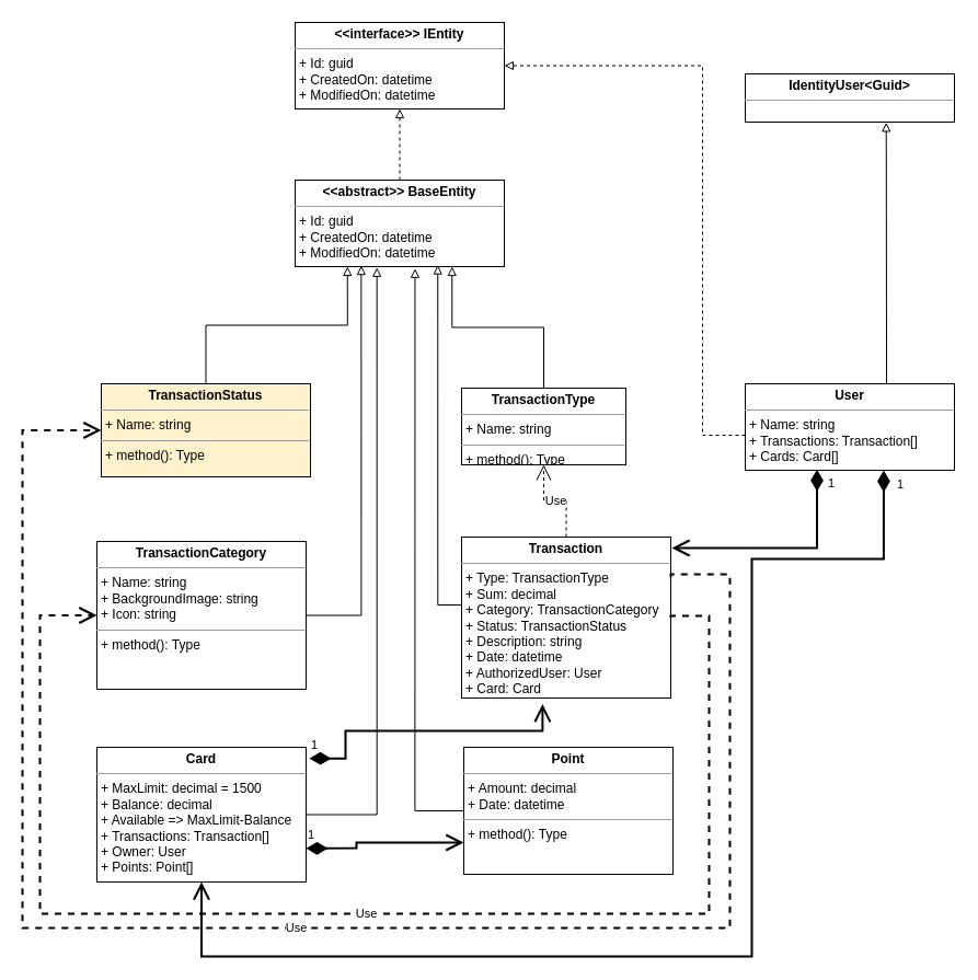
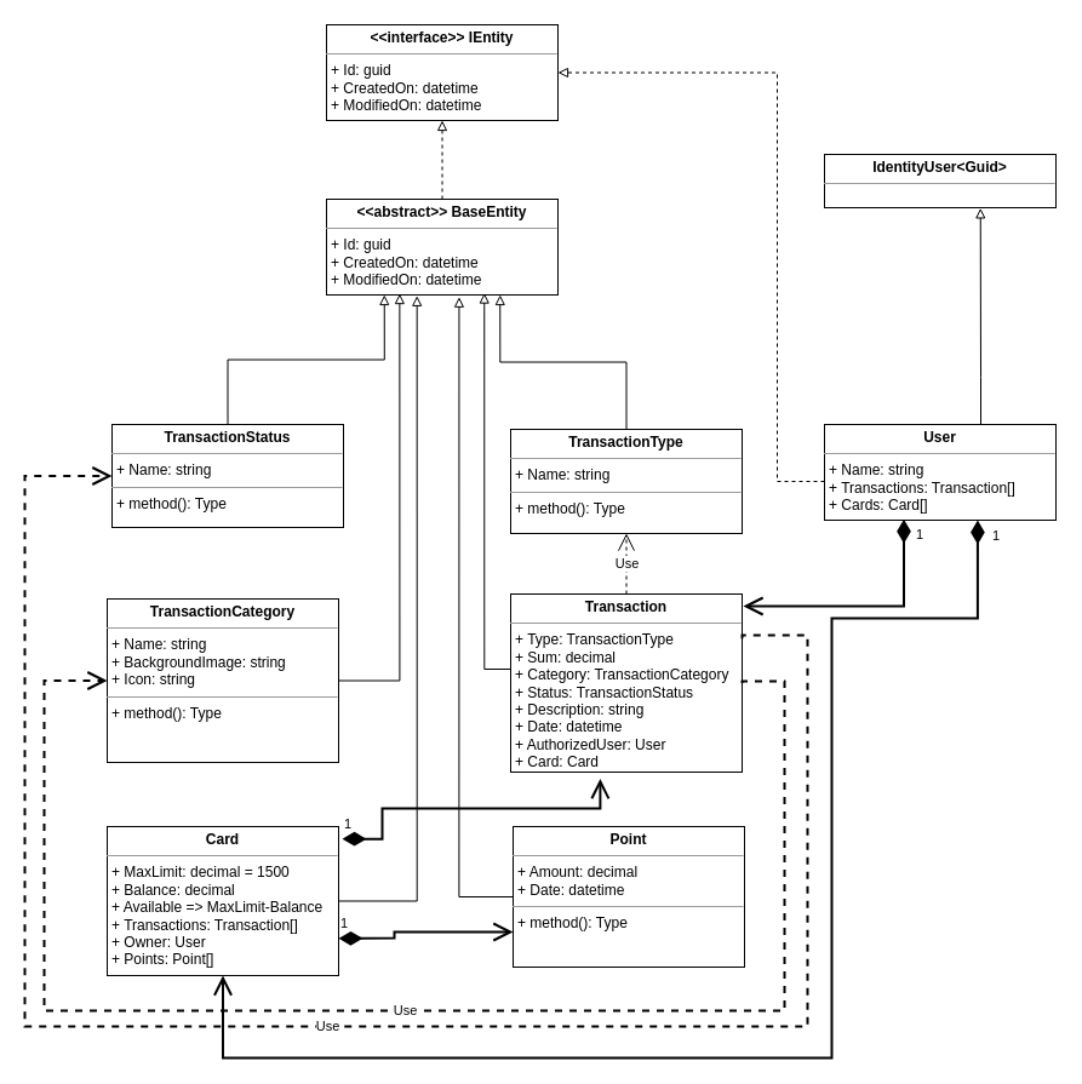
- <mxCell id="13" value="&lt;p style=&quot;margin:0px;margin-top:4px;text-align:center;&quot;&gt;&lt;b&gt;IdentityUser&amp;lt;Guid&amp;gt;&lt;/b&gt;&lt;/p&gt;&lt;hr size=&quot;1&quot;&gt;&lt;p style=&quot;margin:0px;margin-left:4px;&quot;&gt;&lt;br&gt;&lt;/p&gt;" style="verticalAlign=top;align=left;overflow=fill;fontSize=12;fontFamily=Helvetica;html=1;whiteSpace=wrap;" vertex="1" parent="1"><mxGeometry x="680" y="67" width="191" height="44" as="geometry" /></mxCell>
+ <mxCell id="13" value="&lt;p style=&quot;margin:0px;margin-top:4px;text-align:center;&quot;&gt;&lt;b&gt;IdentityUser&amp;lt;Guid&amp;gt;&lt;/b&gt;&lt;/p&gt;&lt;hr size=&quot;1&quot;&gt;&lt;p style=&quot;margin:0px;margin-left:4px;&quot;&gt;&lt;br&gt;&lt;/p&gt;" style="verticalAlign=top;align=left;overflow=fill;fontSize=12;fontFamily=Helvetica;html=1;whiteSpace=wrap;" vertex="1" parent="1"><mxGeometry x="680" y="127" width="191" height="44" as="geometry" /></mxCell>
- <mxCell id="6" value="&lt;p style=&quot;margin:0px;margin-top:4px;text-align:center;&quot;&gt;&lt;b&gt;TransactionType&lt;/b&gt;&lt;/p&gt;&lt;hr size=&quot;1&quot;&gt;&lt;p style=&quot;margin:0px;margin-left:4px;&quot;&gt;+ Name: string&lt;br&gt;&lt;/p&gt;&lt;hr size=&quot;1&quot;&gt;&lt;p style=&quot;margin:0px;margin-left:4px;&quot;&gt;+ method(): Type&lt;/p&gt;" style="verticalAlign=top;align=left;overflow=fill;fontSize=12;fontFamily=Helvetica;html=1;whiteSpace=wrap;" parent="1" vertex="1"><mxGeometry x="421" y="354" width="150" height="70" as="geometry" /></mxCell>
+ <mxCell id="6" value="&lt;p style=&quot;margin:0px;margin-top:4px;text-align:center;&quot;&gt;&lt;b&gt;TransactionType&lt;/b&gt;&lt;/p&gt;&lt;hr size=&quot;1&quot;&gt;&lt;p style=&quot;margin:0px;margin-left:4px;&quot;&gt;+ Name: string&lt;br&gt;&lt;/p&gt;&lt;hr size=&quot;1&quot;&gt;&lt;p style=&quot;margin:0px;margin-left:4px;&quot;&gt;+ method(): Type&lt;/p&gt;" style="verticalAlign=top;align=left;overflow=fill;fontSize=12;fontFamily=Helvetica;html=1;whiteSpace=wrap;" parent="1" vertex="1"><mxGeometry x="421" y="354" width="191" height="86" as="geometry" /></mxCell>
- <mxCell id="8" value="&lt;p style=&quot;margin:0px;margin-top:4px;text-align:center;&quot;&gt;&lt;b&gt;TransactionStatus&lt;/b&gt;&lt;/p&gt;&lt;hr size=&quot;1&quot;&gt;&lt;p style=&quot;margin:0px;margin-left:4px;&quot;&gt;+ Name: string&lt;br&gt;&lt;/p&gt;&lt;hr size=&quot;1&quot;&gt;&lt;p style=&quot;margin:0px;margin-left:4px;&quot;&gt;+ method(): Type&lt;/p&gt;" style="verticalAlign=top;align=left;overflow=fill;fontSize=12;fontFamily=Helvetica;html=1;whiteSpace=wrap;fillColor=#fff2cc;" parent="1" vertex="1"><mxGeometry x="92" y="350" width="191" height="85" as="geometry" /></mxCell>
+ <mxCell id="8" value="&lt;p style=&quot;margin:0px;margin-top:4px;text-align:center;&quot;&gt;&lt;b&gt;TransactionStatus&lt;/b&gt;&lt;/p&gt;&lt;hr size=&quot;1&quot;&gt;&lt;p style=&quot;margin:0px;margin-left:4px;&quot;&gt;+ Name: string&lt;br&gt;&lt;/p&gt;&lt;hr size=&quot;1&quot;&gt;&lt;p style=&quot;margin:0px;margin-left:4px;&quot;&gt;+ method(): Type&lt;/p&gt;" style="verticalAlign=top;align=left;overflow=fill;fontSize=12;fontFamily=Helvetica;html=1;whiteSpace=wrap;" parent="1" vertex="1"><mxGeometry x="92" y="350" width="191" height="85" as="geometry" /></mxCell>
